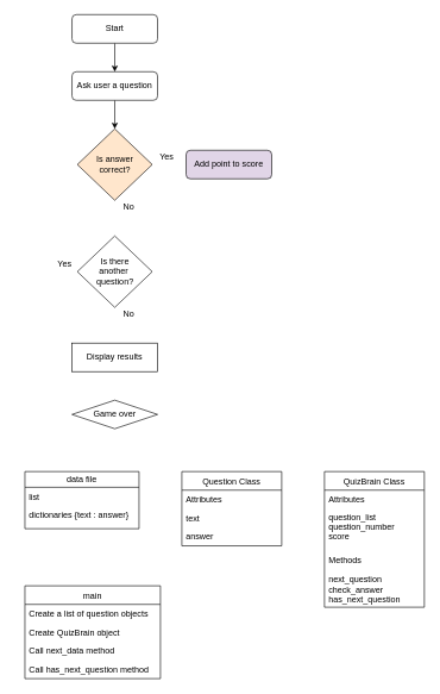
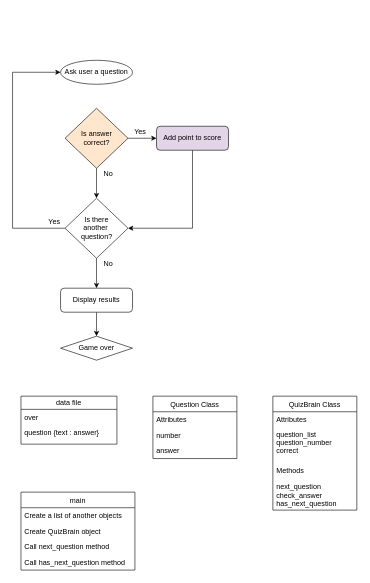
- <mxCell id="3" value="Start" style="rounded=1;whiteSpace=wrap;html=1;fontSize=12;glass=0;strokeWidth=1;shadow=0;" parent="1" vertex="1"><mxGeometry x="100" y="20" width="120" height="40" as="geometry" /></mxCell>
- <mxCell id="2" style="edgeStyle=orthogonalEdgeStyle;rounded=0;orthogonalLoop=1;jettySize=auto;html=1;exitX=0.5;exitY=1;exitDx=0;exitDy=0;entryX=0.5;entryY=0;entryDx=0;entryDy=0;" edge="1" parent="1" source="3" target="5"><mxGeometry relative="1" as="geometry" /></mxCell>
- <mxCell id="5" value="Ask user a question" style="rounded=1;whiteSpace=wrap;html=1;fontSize=12;glass=0;strokeWidth=1;shadow=0;" vertex="1" parent="1"><mxGeometry x="100" y="100" width="120" height="40" as="geometry" /></mxCell>
+ <mxCell id="5" value="Ask user a question" style="ellipse;whiteSpace=wrap;html=1;fontSize=12;glass=0;strokeWidth=1;shadow=0;" vertex="1" parent="1"><mxGeometry x="100" y="100" width="120" height="40" as="geometry" /></mxCell>
- <mxCell id="4" style="edgeStyle=orthogonalEdgeStyle;rounded=0;orthogonalLoop=1;jettySize=auto;html=1;exitX=0.5;exitY=1;exitDx=0;exitDy=0;entryX=0.5;entryY=0;entryDx=0;entryDy=0;" edge="1" parent="1" source="5" target="8"><mxGeometry relative="1" as="geometry" /></mxCell>
+ <mxCell id="6" style="edgeStyle=orthogonalEdgeStyle;rounded=0;orthogonalLoop=1;jettySize=auto;html=1;exitX=1;exitY=0.5;exitDx=0;exitDy=0;entryX=0;entryY=0.5;entryDx=0;entryDy=0;" edge="1" parent="1" source="8" target="10"><mxGeometry relative="1" as="geometry" /></mxCell>
+ <mxCell id="15" style="edgeStyle=orthogonalEdgeStyle;rounded=0;orthogonalLoop=1;jettySize=auto;html=1;exitX=0;exitY=0.5;exitDx=0;exitDy=0;entryX=0;entryY=0.5;entryDx=0;entryDy=0;" edge="1" parent="1" source="17" target="5"><mxGeometry relative="1" as="geometry"><mxPoint x="70" y="140" as="targetPoint" /><Array as="points"><mxPoint x="20" y="380" /><mxPoint x="20" y="120" /></Array></mxGeometry></mxCell>
+ <mxCell id="7" style="edgeStyle=orthogonalEdgeStyle;rounded=0;orthogonalLoop=1;jettySize=auto;html=1;exitX=0.5;exitY=1;exitDx=0;exitDy=0;" edge="1" parent="1" source="8" target="17"><mxGeometry relative="1" as="geometry" /></mxCell>
+ <mxCell id="9" style="edgeStyle=orthogonalEdgeStyle;rounded=0;orthogonalLoop=1;jettySize=auto;html=1;exitX=0.5;exitY=1;exitDx=0;exitDy=0;entryX=1;entryY=0.5;entryDx=0;entryDy=0;" edge="1" parent="1" source="10" target="17"><mxGeometry relative="1" as="geometry" /></mxCell>
+ <mxCell id="16" style="edgeStyle=orthogonalEdgeStyle;rounded=0;orthogonalLoop=1;jettySize=auto;html=1;exitX=0.5;exitY=1;exitDx=0;exitDy=0;" edge="1" parent="1" source="17" target="13"><mxGeometry relative="1" as="geometry" /></mxCell>
- <mxCell id="13" value="Display results" style="whiteSpace=wrap;html=1;fontSize=12;glass=0;strokeWidth=1;shadow=0;rounded=0;" vertex="1" parent="1"><mxGeometry x="100" y="480" width="120" height="40" as="geometry" /></mxCell>
+ <mxCell id="13" value="Display results" style="rounded=1;whiteSpace=wrap;html=1;fontSize=12;glass=0;strokeWidth=1;shadow=0;" vertex="1" parent="1"><mxGeometry x="100" y="480" width="120" height="40" as="geometry" /></mxCell>
+ <mxCell id="12" style="edgeStyle=orthogonalEdgeStyle;rounded=0;orthogonalLoop=1;jettySize=auto;html=1;exitX=0.5;exitY=1;exitDx=0;exitDy=0;entryX=0.5;entryY=0;entryDx=0;entryDy=0;" edge="1" parent="1" source="13" target="20"><mxGeometry relative="1" as="geometry" /></mxCell>
- <mxCell id="30" value="list" style="text;strokeColor=none;fillColor=none;align=left;verticalAlign=top;spacingLeft=4;spacingRight=4;overflow=hidden;rotatable=0;points=[[0,0.5],[1,0.5]];portConstraint=eastwest;" vertex="1" parent="29"><mxGeometry y="22" width="160" height="26" as="geometry" /></mxCell>
+ <mxCell id="30" value="over" style="text;strokeColor=none;fillColor=none;align=left;verticalAlign=top;spacingLeft=4;spacingRight=4;overflow=hidden;rotatable=0;points=[[0,0.5],[1,0.5]];portConstraint=eastwest;" vertex="1" parent="29"><mxGeometry y="22" width="160" height="26" as="geometry" /></mxCell>
- <mxCell id="31" value="dictionaries {text : answer}" style="text;strokeColor=none;fillColor=none;align=left;verticalAlign=top;spacingLeft=4;spacingRight=4;overflow=hidden;rotatable=0;points=[[0,0.5],[1,0.5]];portConstraint=eastwest;" vertex="1" parent="29"><mxGeometry y="48" width="160" height="32" as="geometry" /></mxCell>
+ <mxCell id="31" value="question {text : answer}" style="text;strokeColor=none;fillColor=none;align=left;verticalAlign=top;spacingLeft=4;spacingRight=4;overflow=hidden;rotatable=0;points=[[0,0.5],[1,0.5]];portConstraint=eastwest;" vertex="1" parent="29"><mxGeometry y="48" width="160" height="32" as="geometry" /></mxCell>
- <mxCell id="27" value="question_list&#10;question_number&#10;score&#10;" style="text;strokeColor=none;fillColor=none;align=left;verticalAlign=top;spacingLeft=4;spacingRight=4;overflow=hidden;rotatable=0;points=[[0,0.5],[1,0.5]];portConstraint=eastwest;" vertex="1" parent="25"><mxGeometry y="50" width="140" height="60" as="geometry" /></mxCell>
+ <mxCell id="27" value="question_list&#10;question_number&#10;correct&#10;" style="text;strokeColor=none;fillColor=none;align=left;verticalAlign=top;spacingLeft=4;spacingRight=4;overflow=hidden;rotatable=0;points=[[0,0.5],[1,0.5]];portConstraint=eastwest;" vertex="1" parent="25"><mxGeometry y="50" width="140" height="60" as="geometry" /></mxCell>
- <mxCell id="23" value="text" style="text;strokeColor=none;fillColor=none;align=left;verticalAlign=top;spacingLeft=4;spacingRight=4;overflow=hidden;rotatable=0;points=[[0,0.5],[1,0.5]];portConstraint=eastwest;" vertex="1" parent="21"><mxGeometry y="52" width="140" height="26" as="geometry" /></mxCell>
+ <mxCell id="23" value="number" style="text;strokeColor=none;fillColor=none;align=left;verticalAlign=top;spacingLeft=4;spacingRight=4;overflow=hidden;rotatable=0;points=[[0,0.5],[1,0.5]];portConstraint=eastwest;" vertex="1" parent="21"><mxGeometry y="52" width="140" height="26" as="geometry" /></mxCell>
- <mxCell id="33" value="Create a list of question objects" style="text;strokeColor=none;fillColor=none;align=left;verticalAlign=top;spacingLeft=4;spacingRight=4;overflow=hidden;rotatable=0;points=[[0,0.5],[1,0.5]];portConstraint=eastwest;" vertex="1" parent="32"><mxGeometry y="26" width="190" height="26" as="geometry" /></mxCell>
+ <mxCell id="33" value="Create a list of another objects" style="text;strokeColor=none;fillColor=none;align=left;verticalAlign=top;spacingLeft=4;spacingRight=4;overflow=hidden;rotatable=0;points=[[0,0.5],[1,0.5]];portConstraint=eastwest;" vertex="1" parent="32"><mxGeometry y="26" width="190" height="26" as="geometry" /></mxCell>
- <mxCell id="35" value="Call next_data method" style="text;strokeColor=none;fillColor=none;align=left;verticalAlign=top;spacingLeft=4;spacingRight=4;overflow=hidden;rotatable=0;points=[[0,0.5],[1,0.5]];portConstraint=eastwest;" vertex="1" parent="32"><mxGeometry y="78" width="190" height="26" as="geometry" /></mxCell>
+ <mxCell id="35" value="Call next_question method" style="text;strokeColor=none;fillColor=none;align=left;verticalAlign=top;spacingLeft=4;spacingRight=4;overflow=hidden;rotatable=0;points=[[0,0.5],[1,0.5]];portConstraint=eastwest;" vertex="1" parent="32"><mxGeometry y="78" width="190" height="26" as="geometry" /></mxCell>
